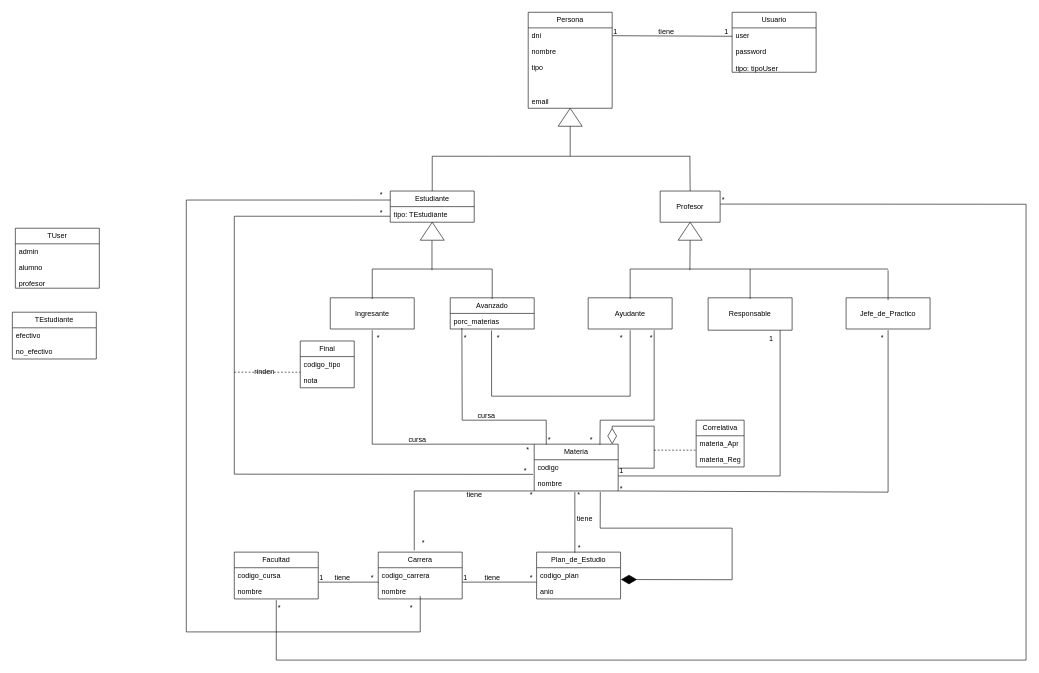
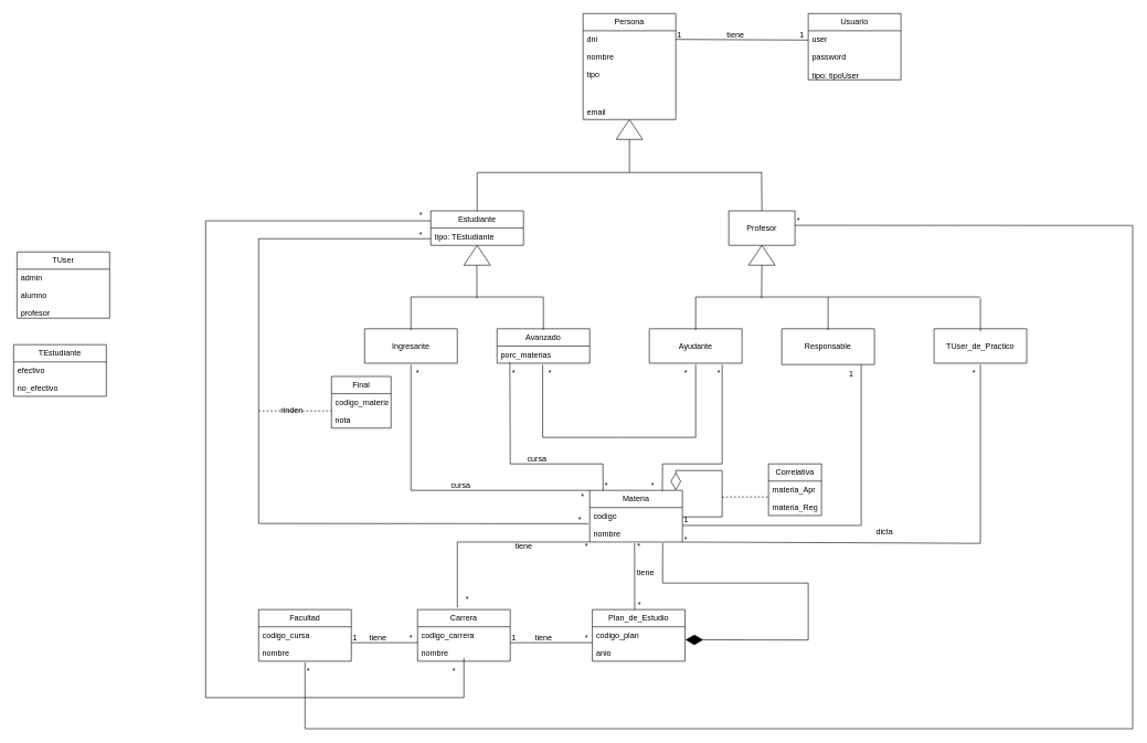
- <mxCell id="35" value="Jefe_de_Practico" style="swimlane;fontStyle=0;childLayout=stackLayout;horizontal=1;startSize=52;fillColor=none;horizontalStack=0;resizeParent=1;resizeParentMax=0;resizeLast=0;collapsible=1;marginBottom=0;whiteSpace=wrap;html=1;" parent="1" vertex="1"><mxGeometry x="1410" y="496" width="140" height="52" as="geometry" /></mxCell>
+ <mxCell id="35" value="TUser_de_Practico" style="swimlane;fontStyle=0;childLayout=stackLayout;horizontal=1;startSize=52;fillColor=none;horizontalStack=0;resizeParent=1;resizeParentMax=0;resizeLast=0;collapsible=1;marginBottom=0;whiteSpace=wrap;html=1;" parent="1" vertex="1"><mxGeometry x="1410" y="496" width="140" height="52" as="geometry" /></mxCell>
- <mxCell id="111" value="codigo_tipo" style="text;strokeColor=none;fillColor=none;align=left;verticalAlign=top;spacingLeft=4;spacingRight=4;overflow=hidden;rotatable=0;points=[[0,0.5],[1,0.5]];portConstraint=eastwest;whiteSpace=wrap;html=1;" parent="110" vertex="1"><mxGeometry y="26" width="90" height="26" as="geometry" /></mxCell>
+ <mxCell id="111" value="codigo_materia" style="text;strokeColor=none;fillColor=none;align=left;verticalAlign=top;spacingLeft=4;spacingRight=4;overflow=hidden;rotatable=0;points=[[0,0.5],[1,0.5]];portConstraint=eastwest;whiteSpace=wrap;html=1;" parent="110" vertex="1"><mxGeometry y="26" width="90" height="26" as="geometry" /></mxCell>
+ <mxCell id="89" value="dicta" style="text;html=1;align=center;verticalAlign=middle;resizable=0;points=[];autosize=1;strokeColor=none;fillColor=none;" parent="1" vertex="1"><mxGeometry x="1310" y="788" width="50" height="30" as="geometry" /></mxCell>
